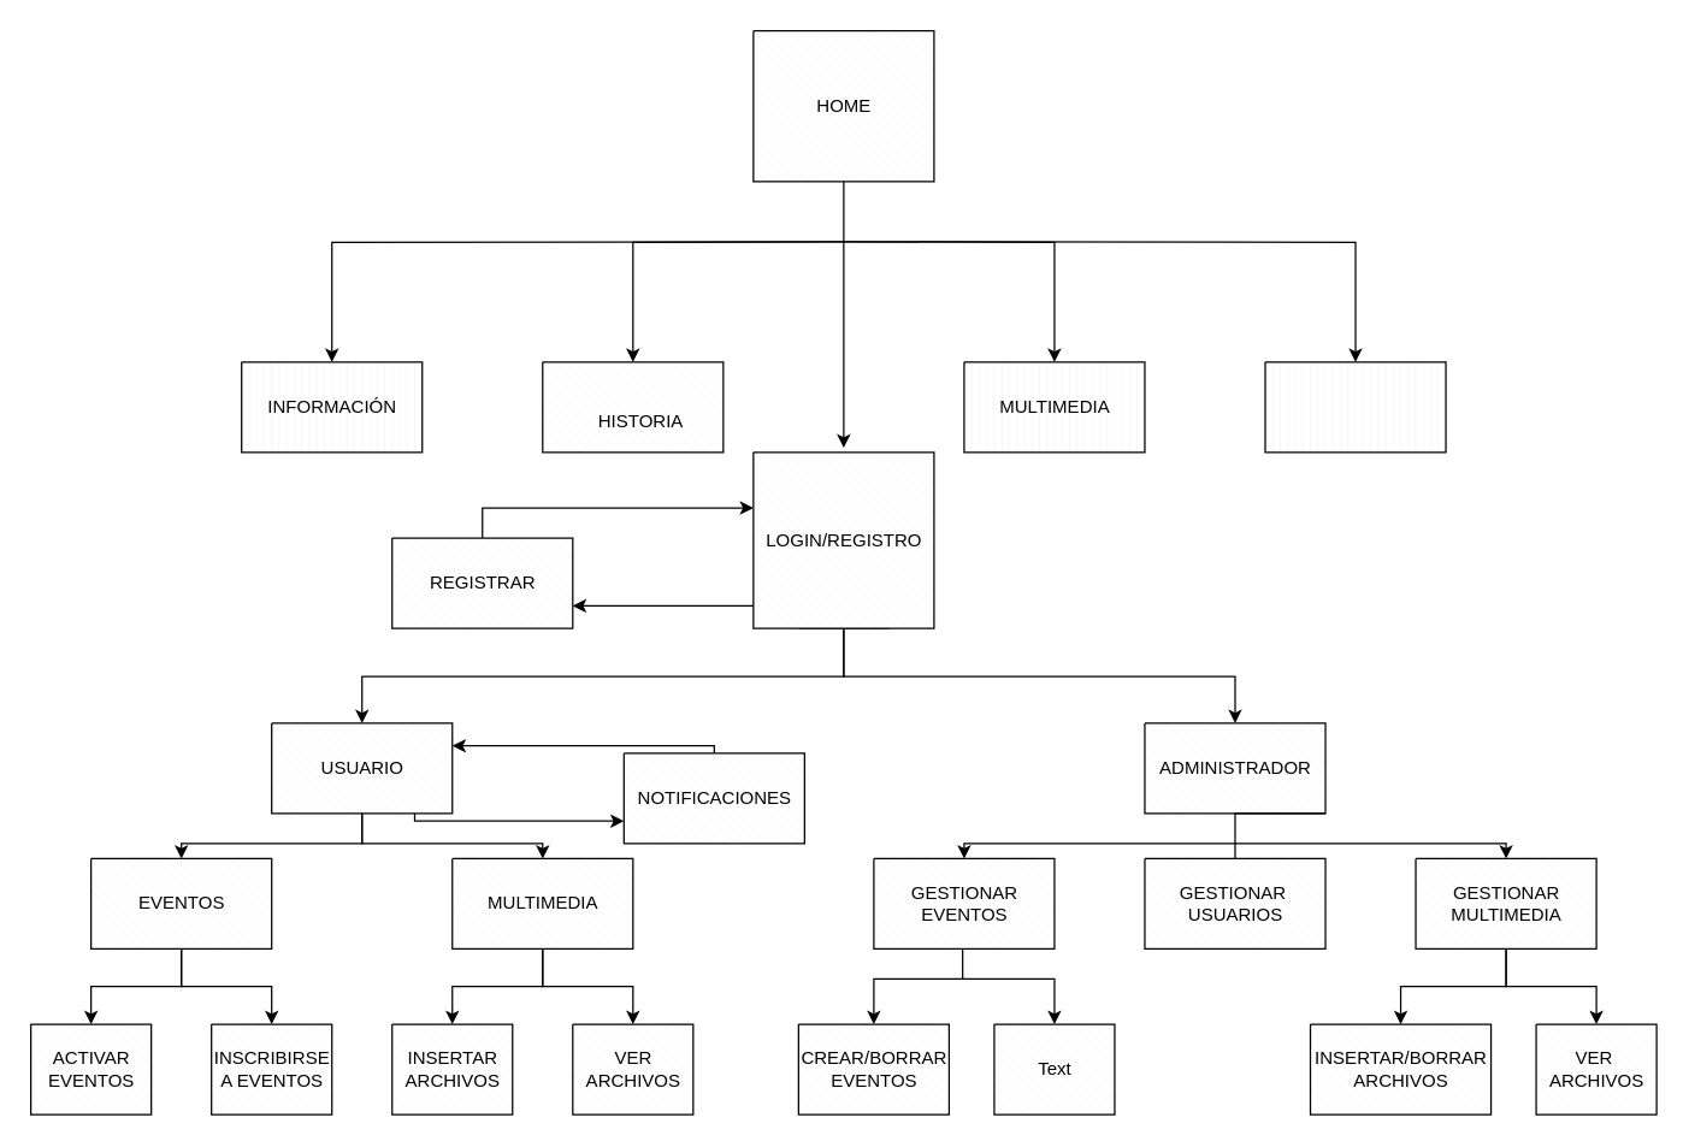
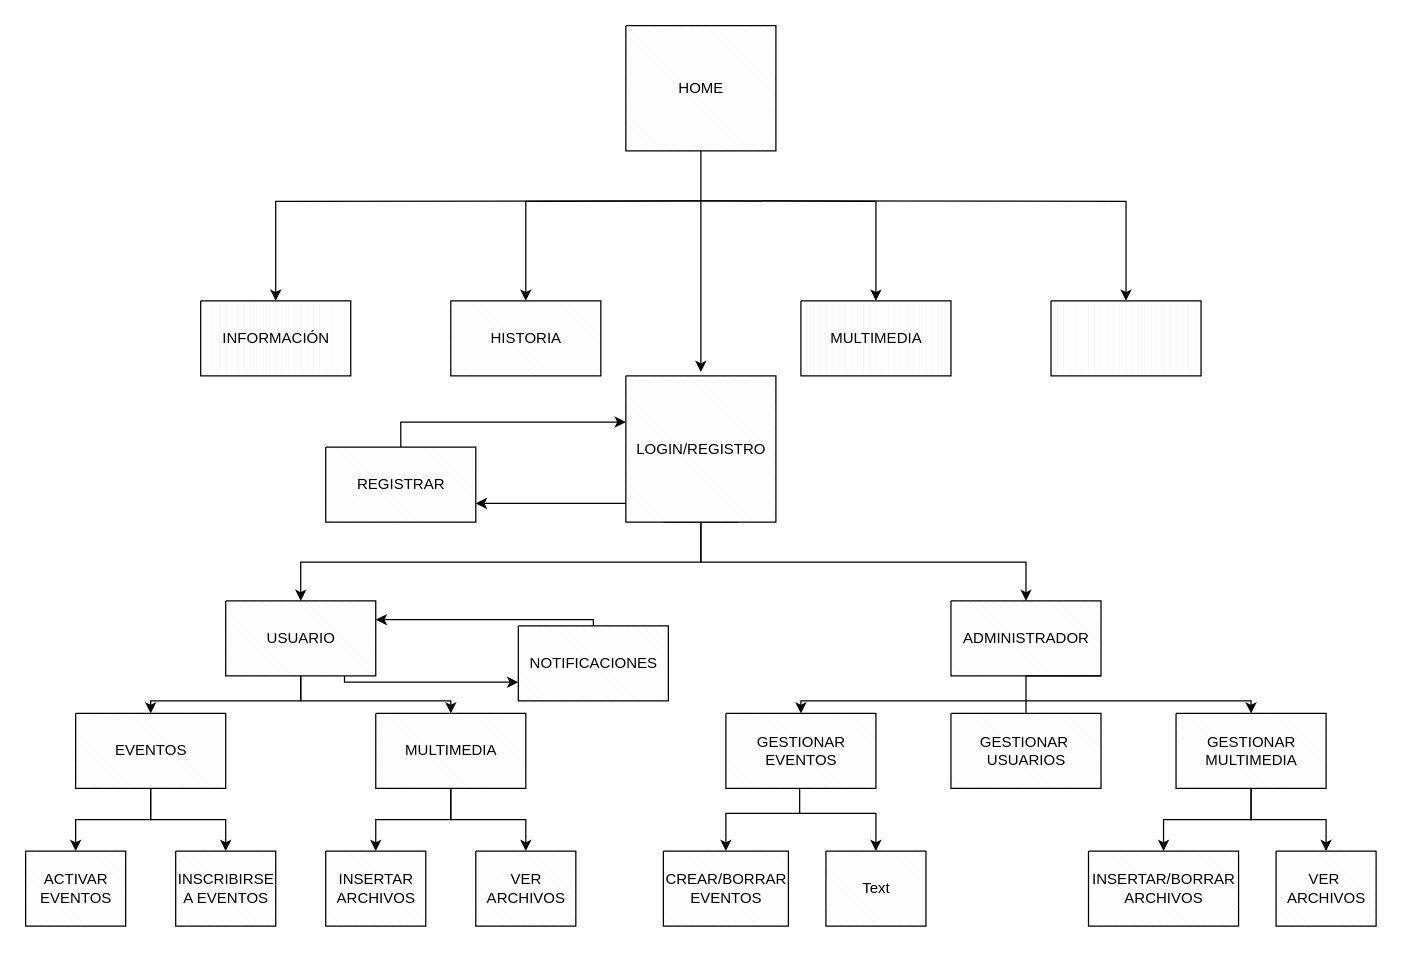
- <mxCell id="49" value="HISTORIA" style="text;html=1;resizable=0;autosize=1;align=center;verticalAlign=middle;points=[];fillColor=none;strokeColor=none;rounded=0;" vertex="1" parent="1"><mxGeometry x="390" y="270" width="70" height="20" as="geometry" /></mxCell>
+ <mxCell id="49" value="HISTORIA" style="text;html=1;resizable=0;autosize=1;align=center;verticalAlign=middle;points=[];fillColor=none;strokeColor=none;rounded=0;" vertex="1" parent="1"><mxGeometry x="385" y="260" width="70" height="20" as="geometry" /></mxCell>
